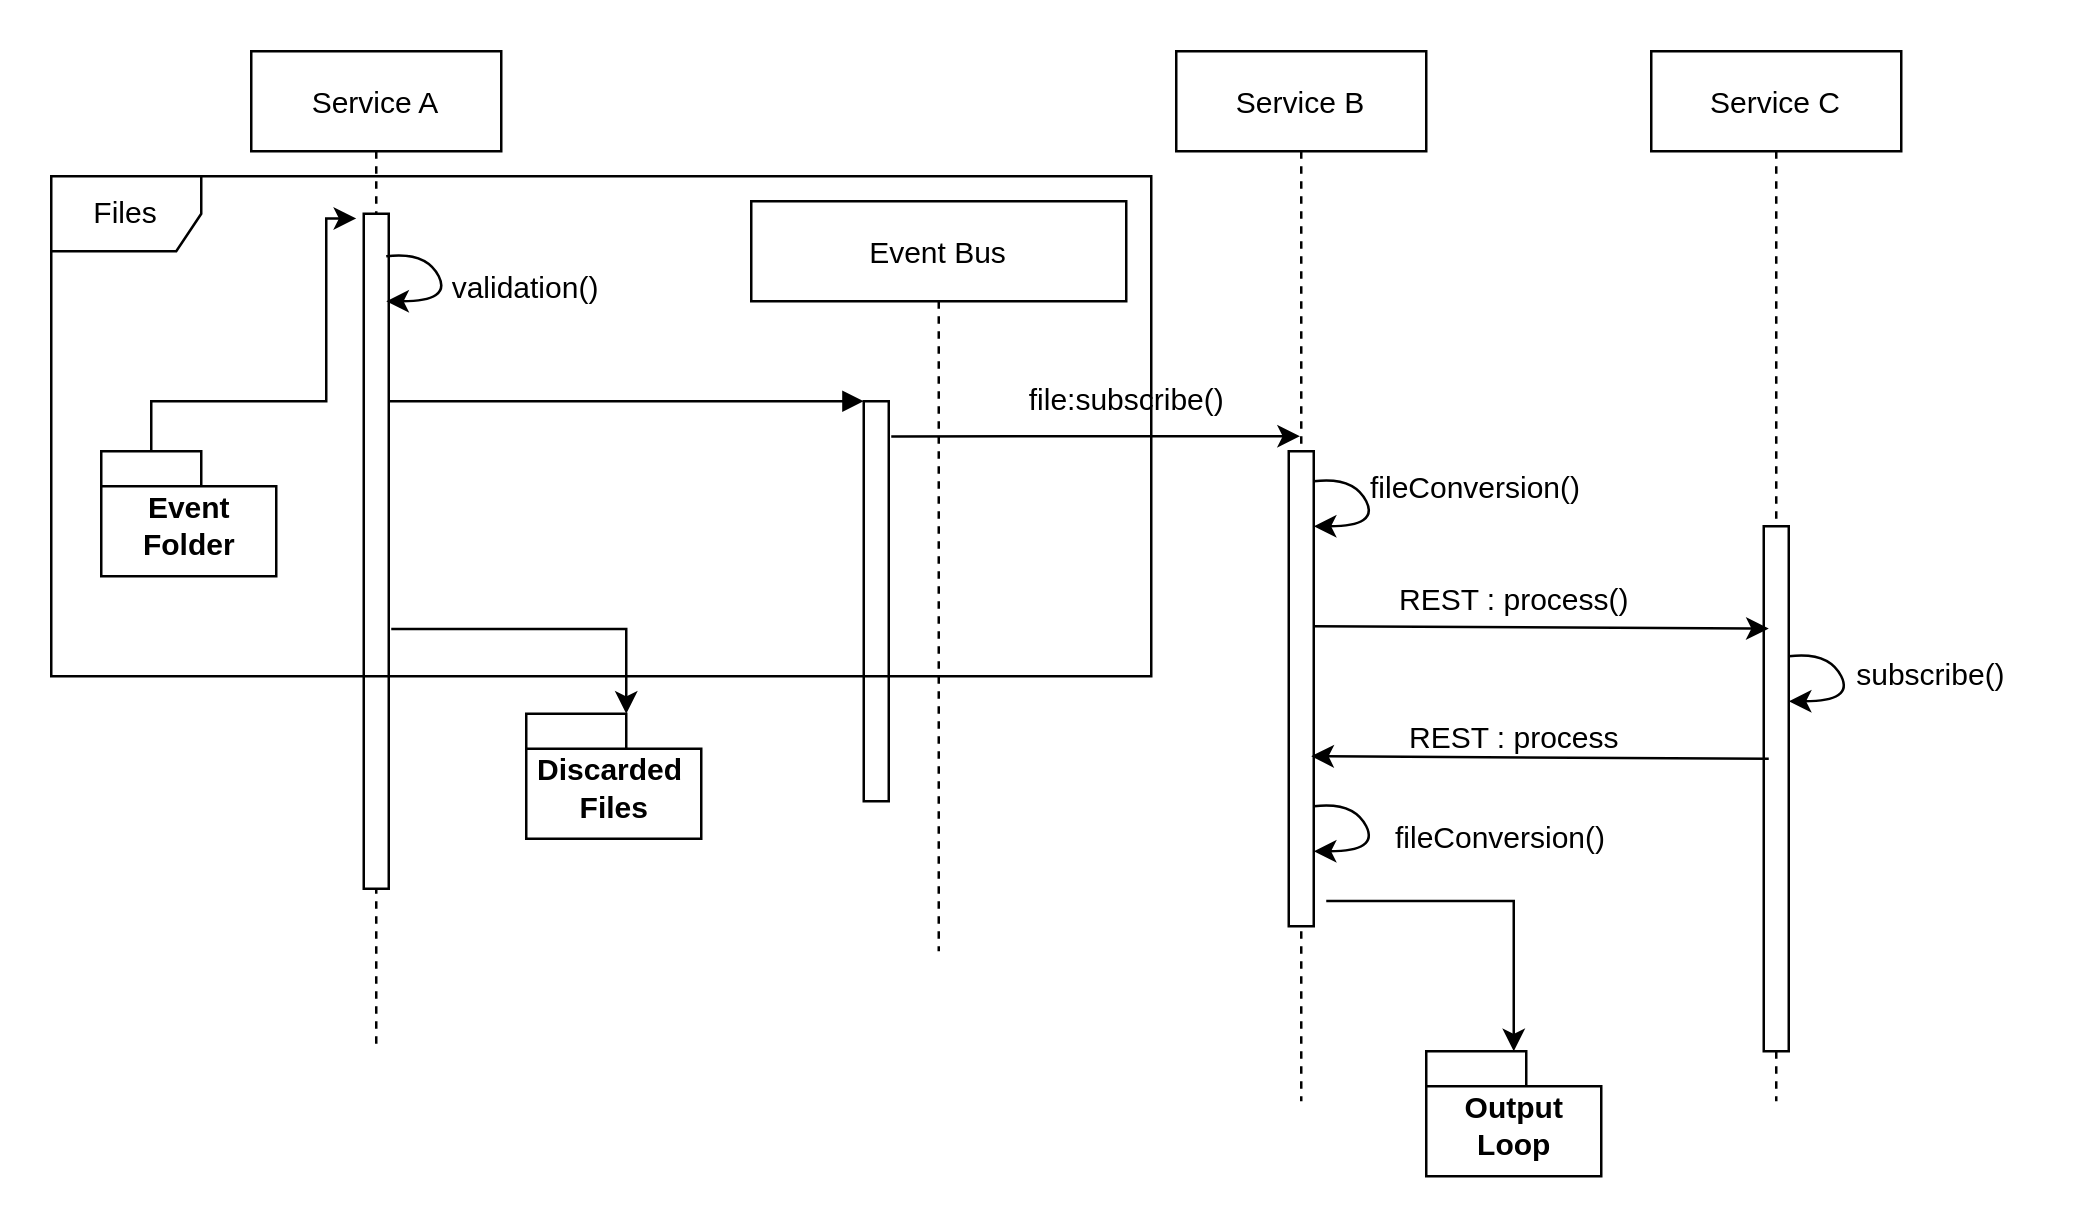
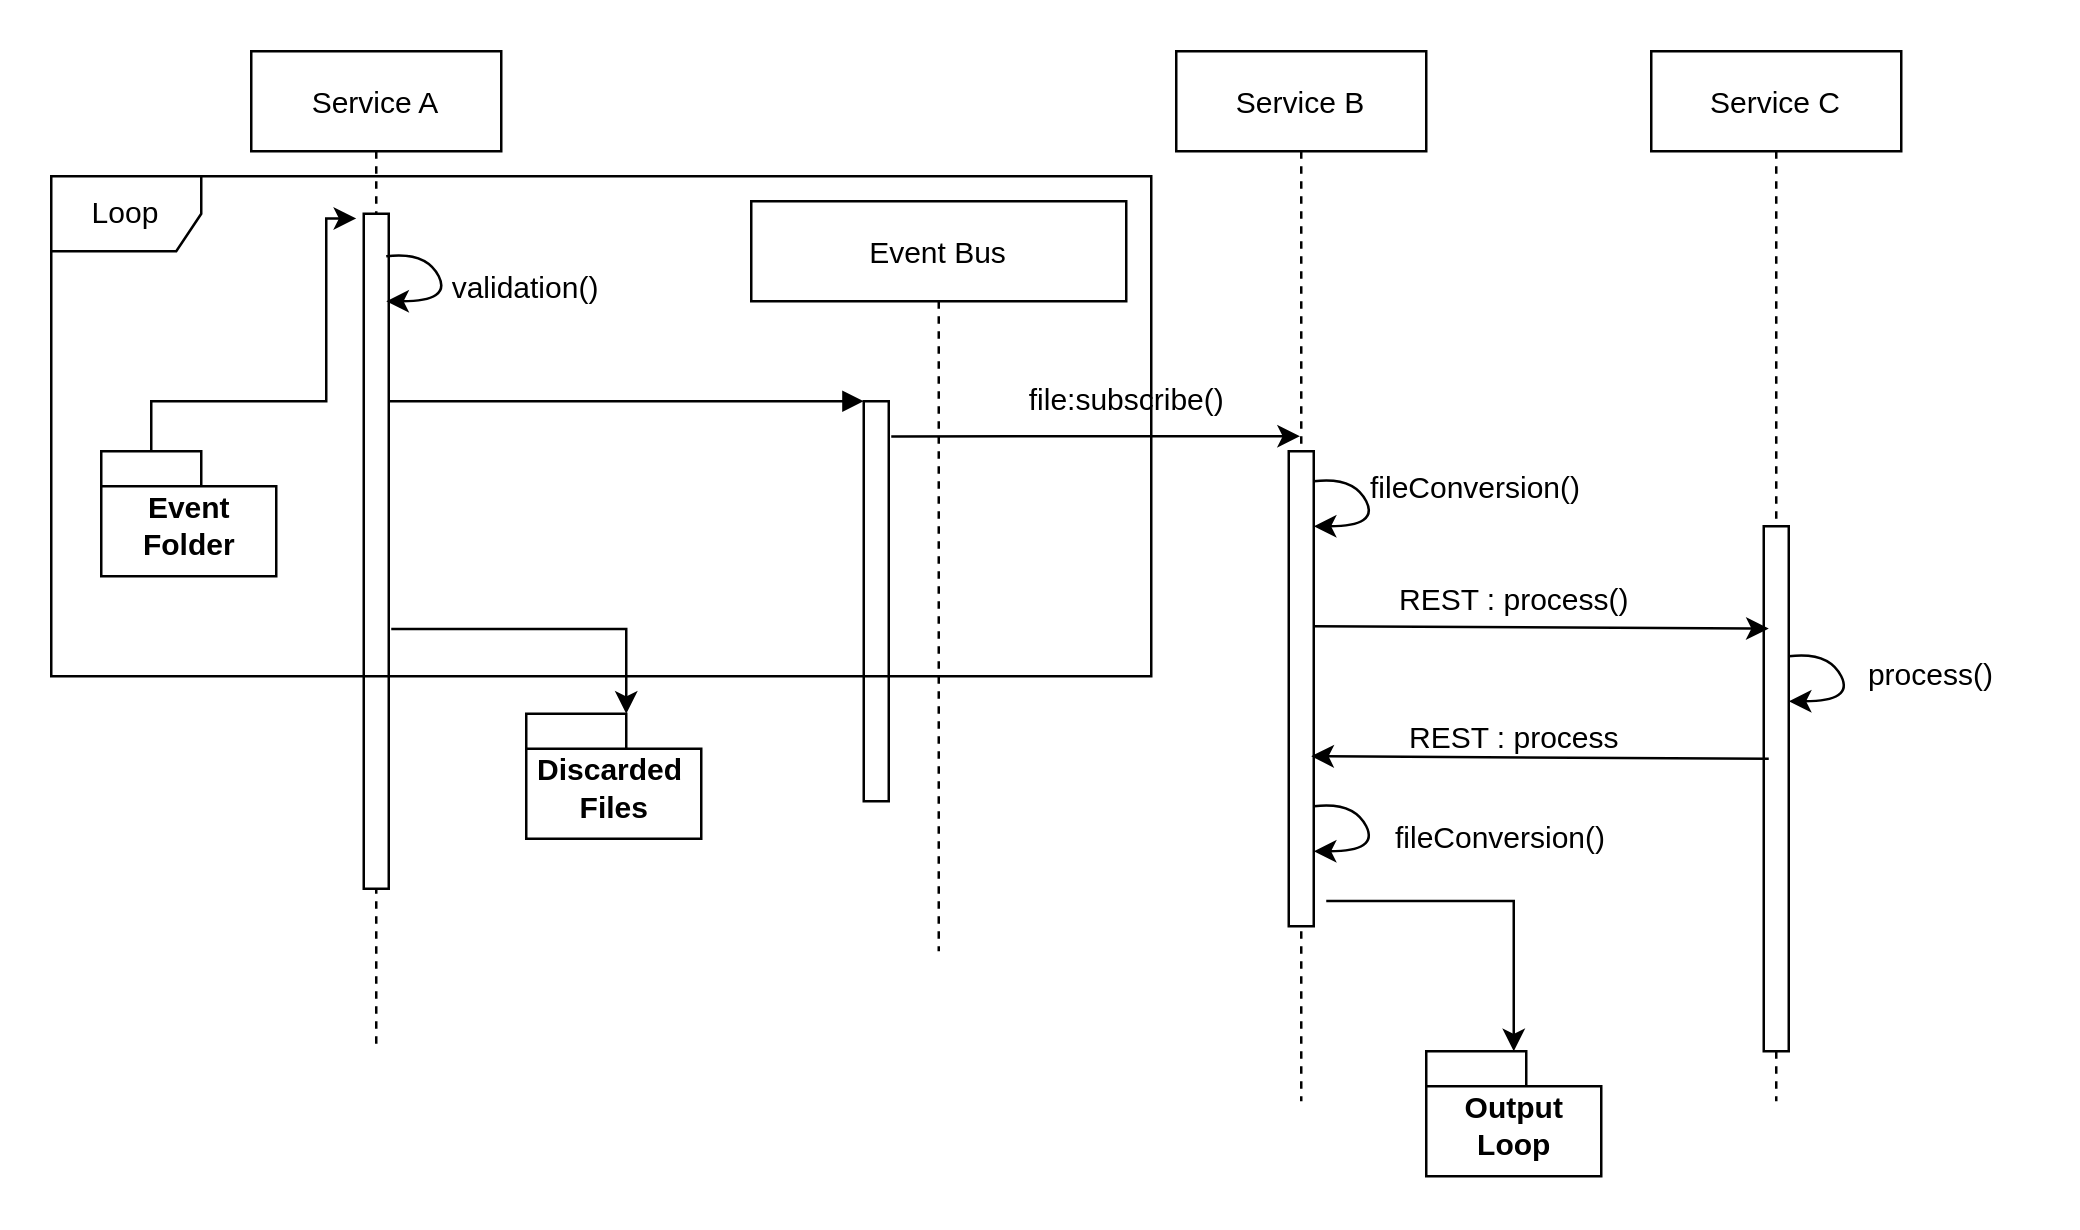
- <mxCell id="6" value="Files" style="shape=umlFrame;whiteSpace=wrap;html=1;" vertex="1" parent="4"><mxGeometry x="-280" y="-10" width="440" height="200" as="geometry" /></mxCell>
+ <mxCell id="6" value="Loop" style="shape=umlFrame;whiteSpace=wrap;html=1;" vertex="1" parent="4"><mxGeometry x="-280" y="-10" width="440" height="200" as="geometry" /></mxCell>
- <mxCell id="25" value="&amp;nbsp; &amp;nbsp; &amp;nbsp; &amp;nbsp;subscribe()" style="text;html=1;align=center;verticalAlign=middle;resizable=0;points=[];autosize=1;strokeColor=none;fillColor=none;" vertex="1" parent="1"><mxGeometry x="710" y="255" width="100" height="30" as="geometry" /></mxCell>
+ <mxCell id="25" value="&amp;nbsp; &amp;nbsp; &amp;nbsp; &amp;nbsp;process()" style="text;html=1;align=center;verticalAlign=middle;resizable=0;points=[];autosize=1;strokeColor=none;fillColor=none;" vertex="1" parent="1"><mxGeometry x="710" y="255" width="100" height="30" as="geometry" /></mxCell>
